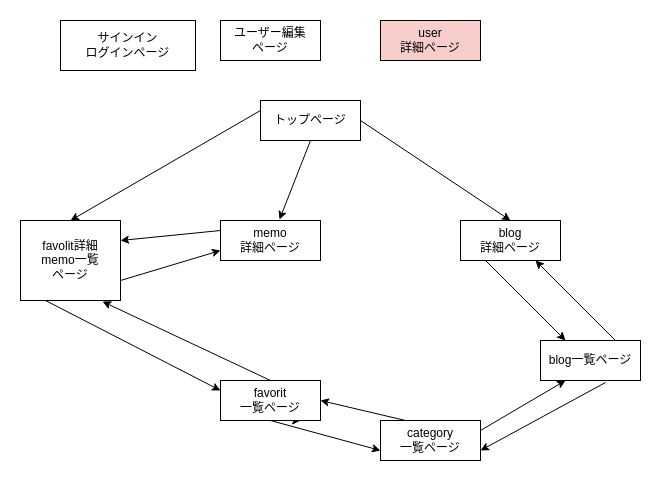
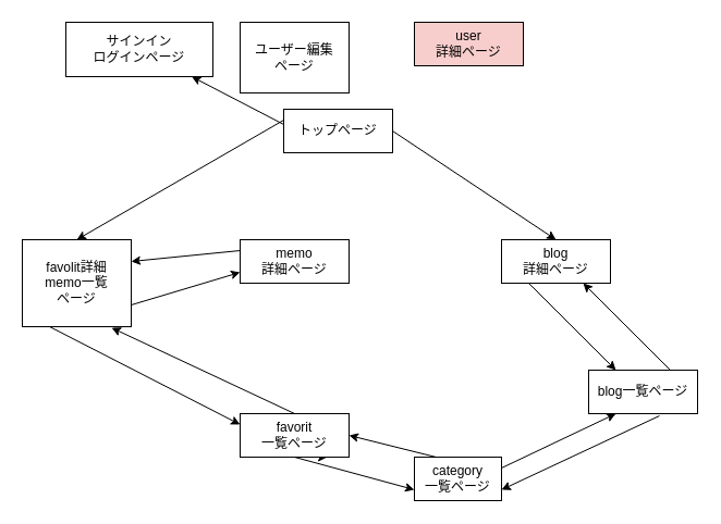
- <mxCell id="8" value="ユーザー編集&lt;br&gt;ページ" style="whiteSpace=wrap;html=1;align=center;" vertex="1" parent="1"><mxGeometry x="220" y="20" width="100" height="40" as="geometry" /></mxCell>
+ <mxCell id="8" value="ユーザー編集&lt;br&gt;ページ" style="whiteSpace=wrap;html=1;align=center;" vertex="1" parent="1"><mxGeometry x="220" y="20" width="100" height="65" as="geometry" /></mxCell>
- <mxCell id="4" style="edgeStyle=none;html=1;exitX=0.5;exitY=1;exitDx=0;exitDy=0;entryX=0.59;entryY=-0.025;entryDx=0;entryDy=0;entryPerimeter=0;" edge="1" parent="1" source="5" target="19"><mxGeometry relative="1" as="geometry" /></mxCell>
+ <mxCell id="4" style="edgeStyle=none;html=1;exitX=0.5;exitY=1;exitDx=0;exitDy=0;" edge="1" parent="1" source="5" target="6"><mxGeometry relative="1" as="geometry" /></mxCell>
- <mxCell id="22" value="category&lt;br&gt;一覧ページ" style="whiteSpace=wrap;html=1;align=center;" vertex="1" parent="1"><mxGeometry x="380" y="420" width="100" height="40" as="geometry" /></mxCell>
+ <mxCell id="22" value="category&lt;br&gt;一覧ページ" style="whiteSpace=wrap;html=1;align=center;" vertex="1" parent="1"><mxGeometry x="380" y="420" width="80" height="40" as="geometry" /></mxCell>
